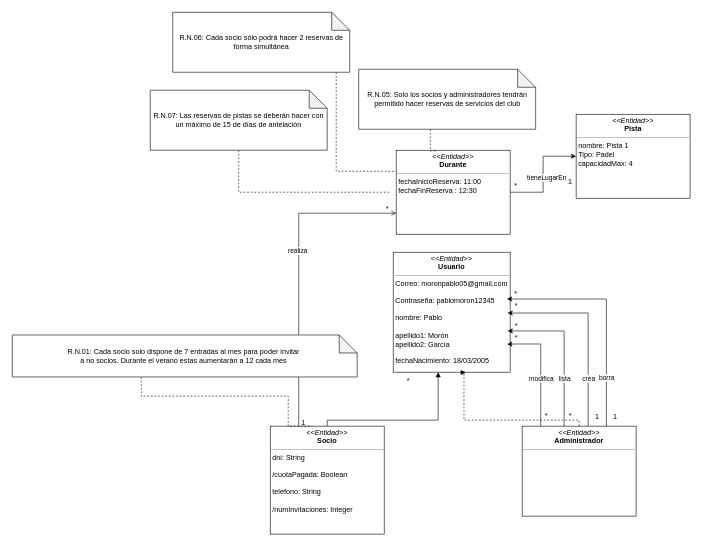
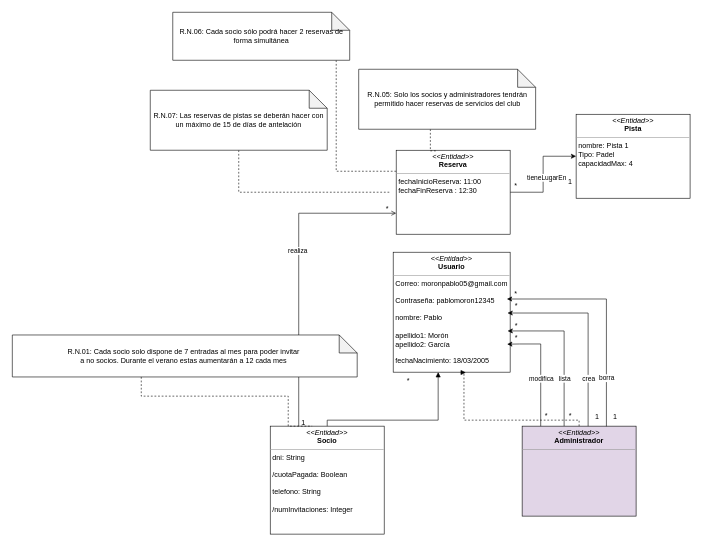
- <mxCell id="22" value="R.N.06:&amp;nbsp;Cada socio sólo podrá hacer 2 reservas de forma simultánea" style="shape=note;whiteSpace=wrap;html=1;backgroundOutline=1;darkOpacity=0.05;" vertex="1" parent="1"><mxGeometry x="287.5" y="20" width="295" height="100" as="geometry" /></mxCell>
+ <mxCell id="22" value="R.N.06:&amp;nbsp;Cada socio sólo podrá hacer 2 reservas de forma simultánea" style="shape=note;whiteSpace=wrap;html=1;backgroundOutline=1;darkOpacity=0.05;" vertex="1" parent="1"><mxGeometry x="287.5" y="20" width="295" height="80" as="geometry" /></mxCell>
- <mxCell id="11" value="&lt;p style=&quot;margin:0px;margin-top:4px;text-align:center;&quot;&gt;&lt;i&gt;&amp;lt;&amp;lt;Entidad&amp;gt;&amp;gt;&lt;/i&gt;&lt;br&gt;&lt;b&gt;Durante&lt;/b&gt;&lt;/p&gt;&lt;hr size=&quot;1&quot;&gt;&lt;p style=&quot;margin:0px;margin-left:4px;&quot;&gt;fechaInicioReserva: 11:00&lt;/p&gt;&lt;p style=&quot;margin:0px;margin-left:4px;&quot;&gt;fechaFinReserva : 12:30&lt;/p&gt;&lt;p style=&quot;margin:0px;margin-left:4px;&quot;&gt;&lt;br&gt;&lt;/p&gt;" style="verticalAlign=top;align=left;overflow=fill;fontSize=12;fontFamily=Helvetica;html=1;rounded=0;shadow=0;comic=0;labelBackgroundColor=none;strokeWidth=1" vertex="1" parent="1"><mxGeometry x="660" y="250" width="190" height="140" as="geometry" /></mxCell>
+ <mxCell id="11" value="&lt;p style=&quot;margin:0px;margin-top:4px;text-align:center;&quot;&gt;&lt;i&gt;&amp;lt;&amp;lt;Entidad&amp;gt;&amp;gt;&lt;/i&gt;&lt;br&gt;&lt;b&gt;Reserva&lt;/b&gt;&lt;/p&gt;&lt;hr size=&quot;1&quot;&gt;&lt;p style=&quot;margin:0px;margin-left:4px;&quot;&gt;fechaInicioReserva: 11:00&lt;/p&gt;&lt;p style=&quot;margin:0px;margin-left:4px;&quot;&gt;fechaFinReserva : 12:30&lt;/p&gt;&lt;p style=&quot;margin:0px;margin-left:4px;&quot;&gt;&lt;br&gt;&lt;/p&gt;" style="verticalAlign=top;align=left;overflow=fill;fontSize=12;fontFamily=Helvetica;html=1;rounded=0;shadow=0;comic=0;labelBackgroundColor=none;strokeWidth=1" vertex="1" parent="1"><mxGeometry x="660" y="250" width="190" height="140" as="geometry" /></mxCell>
- <mxCell id="7" value="&lt;p style=&quot;margin:0px;margin-top:4px;text-align:center;&quot;&gt;&lt;i&gt;&amp;lt;&amp;lt;Entidad&amp;gt;&amp;gt;&lt;/i&gt;&lt;br&gt;&lt;b&gt;Administrador&lt;/b&gt;&lt;/p&gt;&lt;hr size=&quot;1&quot;&gt;&lt;p style=&quot;margin:0px;margin-left:4px;&quot;&gt;&amp;nbsp;&lt;/p&gt;" style="verticalAlign=top;align=left;overflow=fill;fontSize=12;fontFamily=Helvetica;html=1;rounded=0;shadow=0;comic=0;labelBackgroundColor=none;strokeWidth=1" vertex="1" parent="1"><mxGeometry x="870" y="710" width="190" height="150" as="geometry" /></mxCell>
+ <mxCell id="7" value="&lt;p style=&quot;margin:0px;margin-top:4px;text-align:center;&quot;&gt;&lt;i&gt;&amp;lt;&amp;lt;Entidad&amp;gt;&amp;gt;&lt;/i&gt;&lt;br&gt;&lt;b&gt;Administrador&lt;/b&gt;&lt;/p&gt;&lt;hr size=&quot;1&quot;&gt;&lt;p style=&quot;margin:0px;margin-left:4px;&quot;&gt;&amp;nbsp;&lt;/p&gt;" style="verticalAlign=top;align=left;overflow=fill;fontSize=12;fontFamily=Helvetica;html=1;rounded=0;shadow=0;comic=0;labelBackgroundColor=none;strokeWidth=1;fillColor=#e1d5e7;" vertex="1" parent="1"><mxGeometry x="870" y="710" width="190" height="150" as="geometry" /></mxCell>
